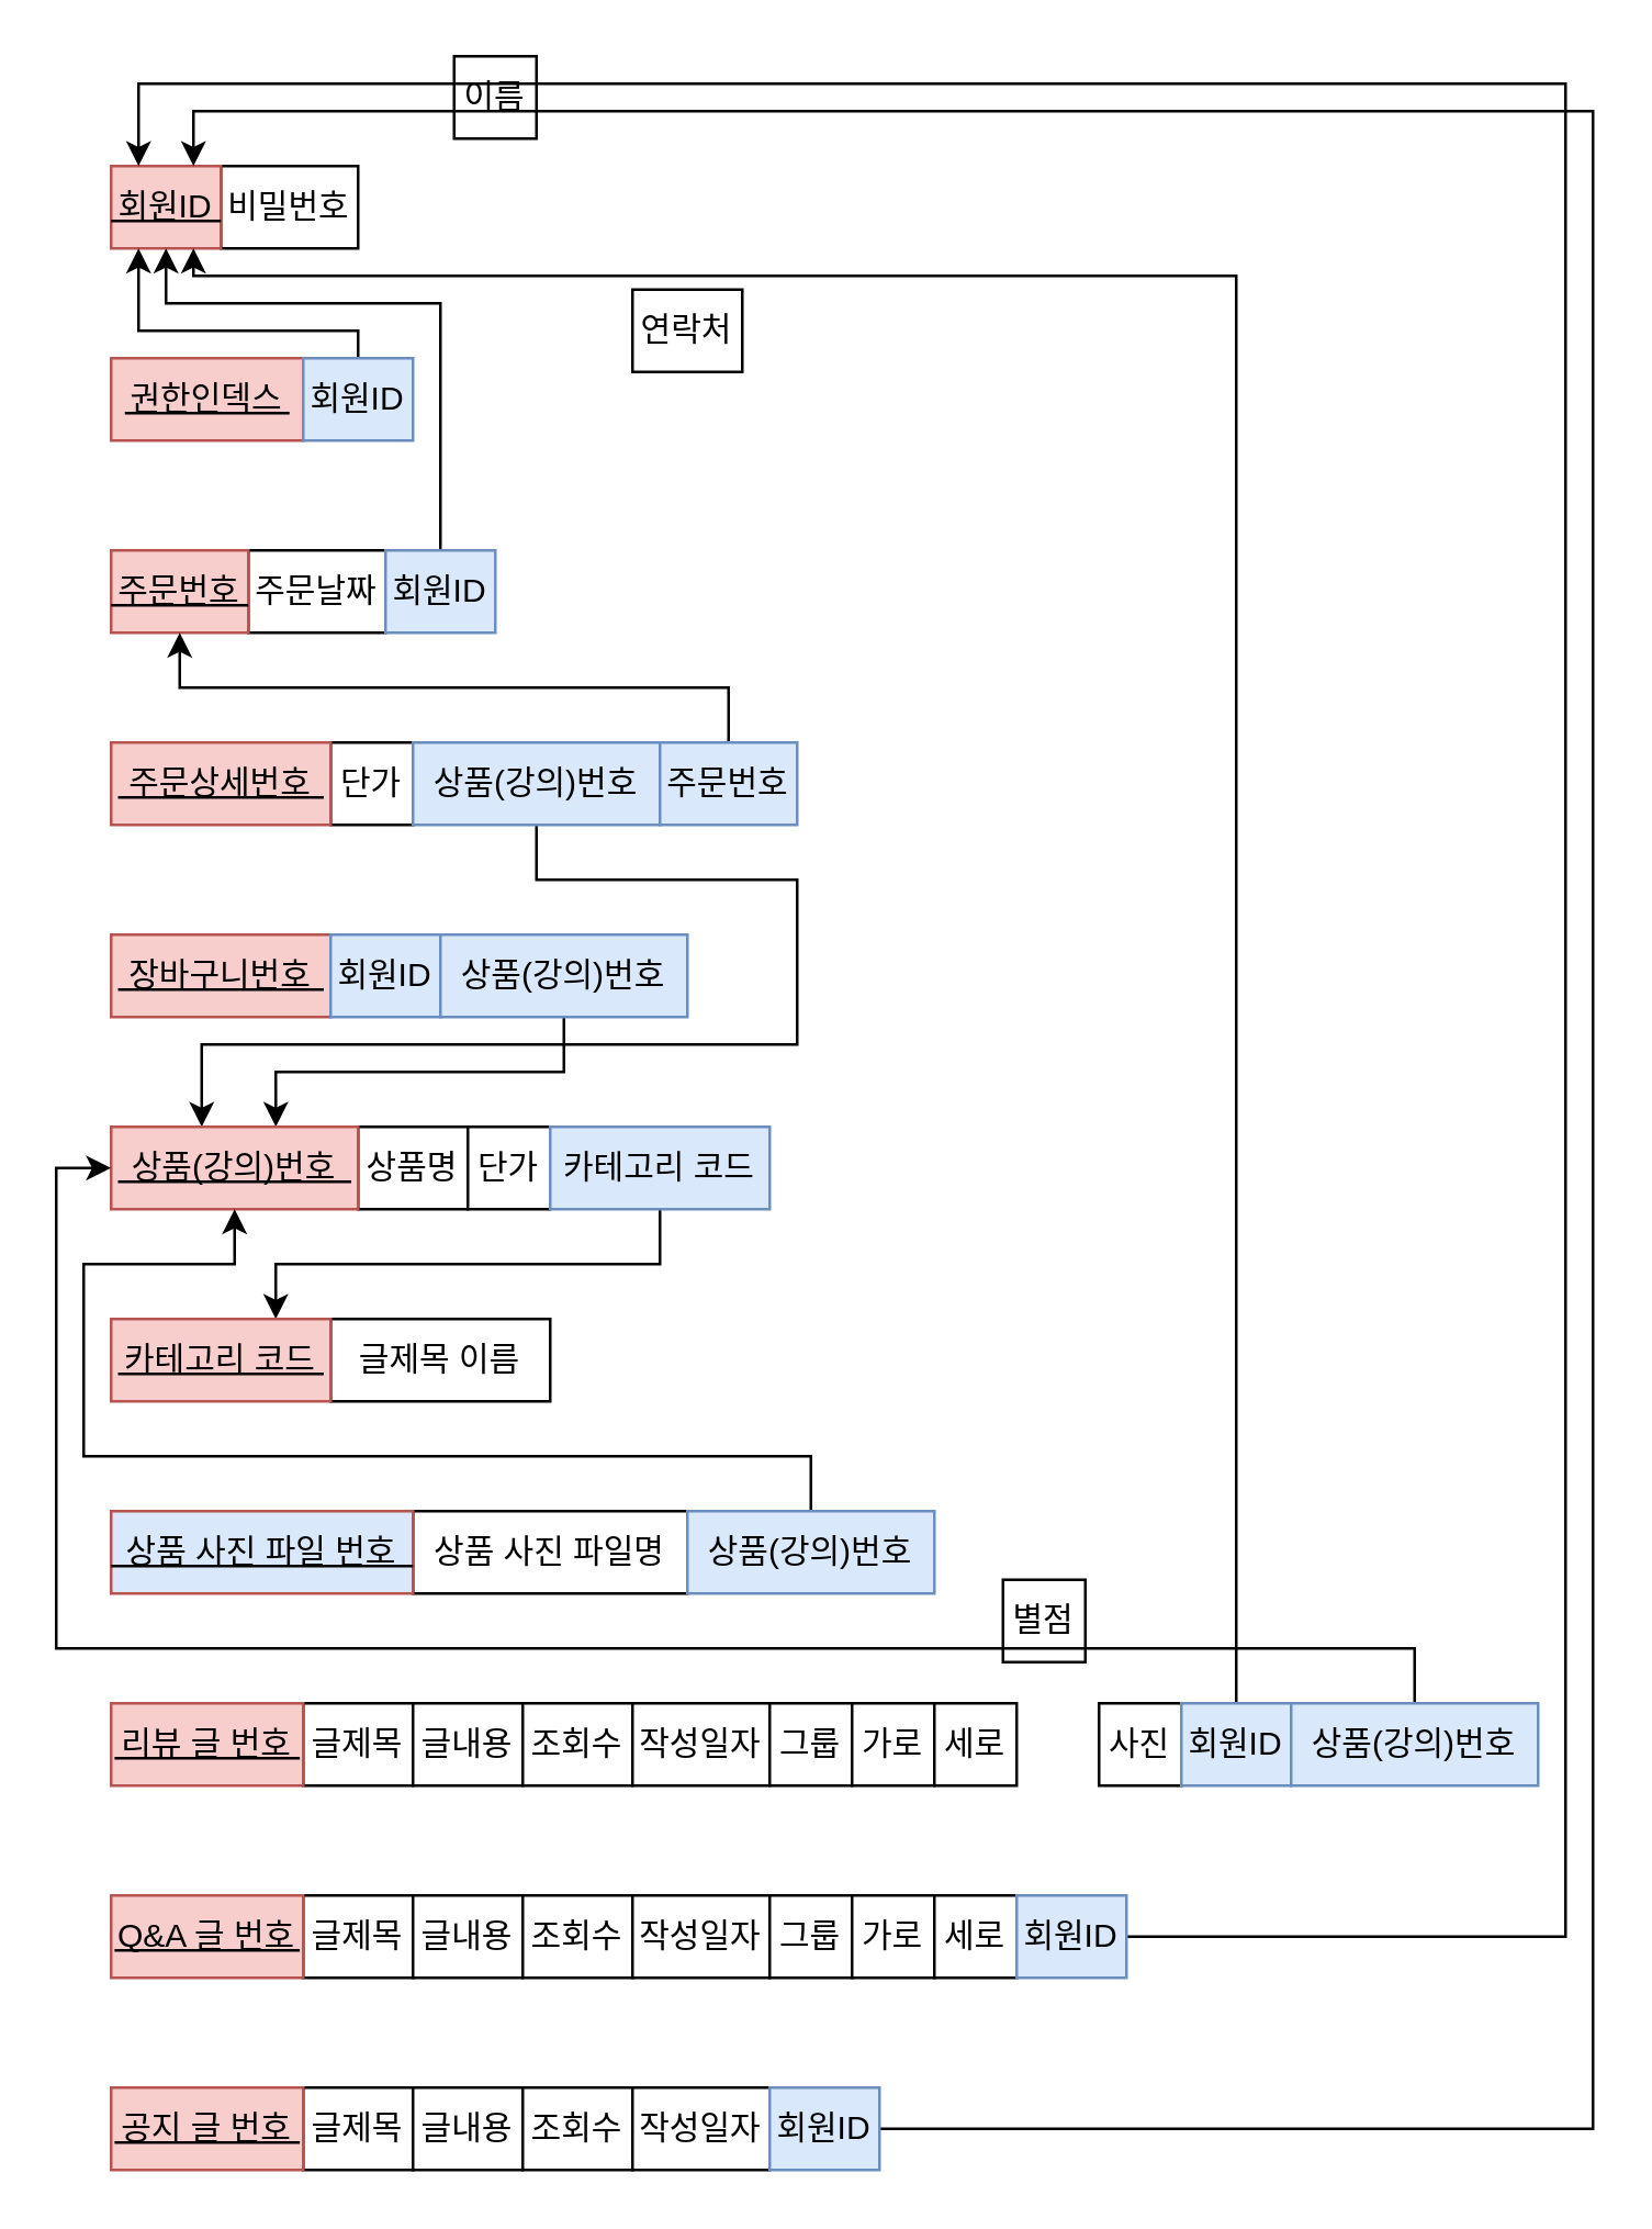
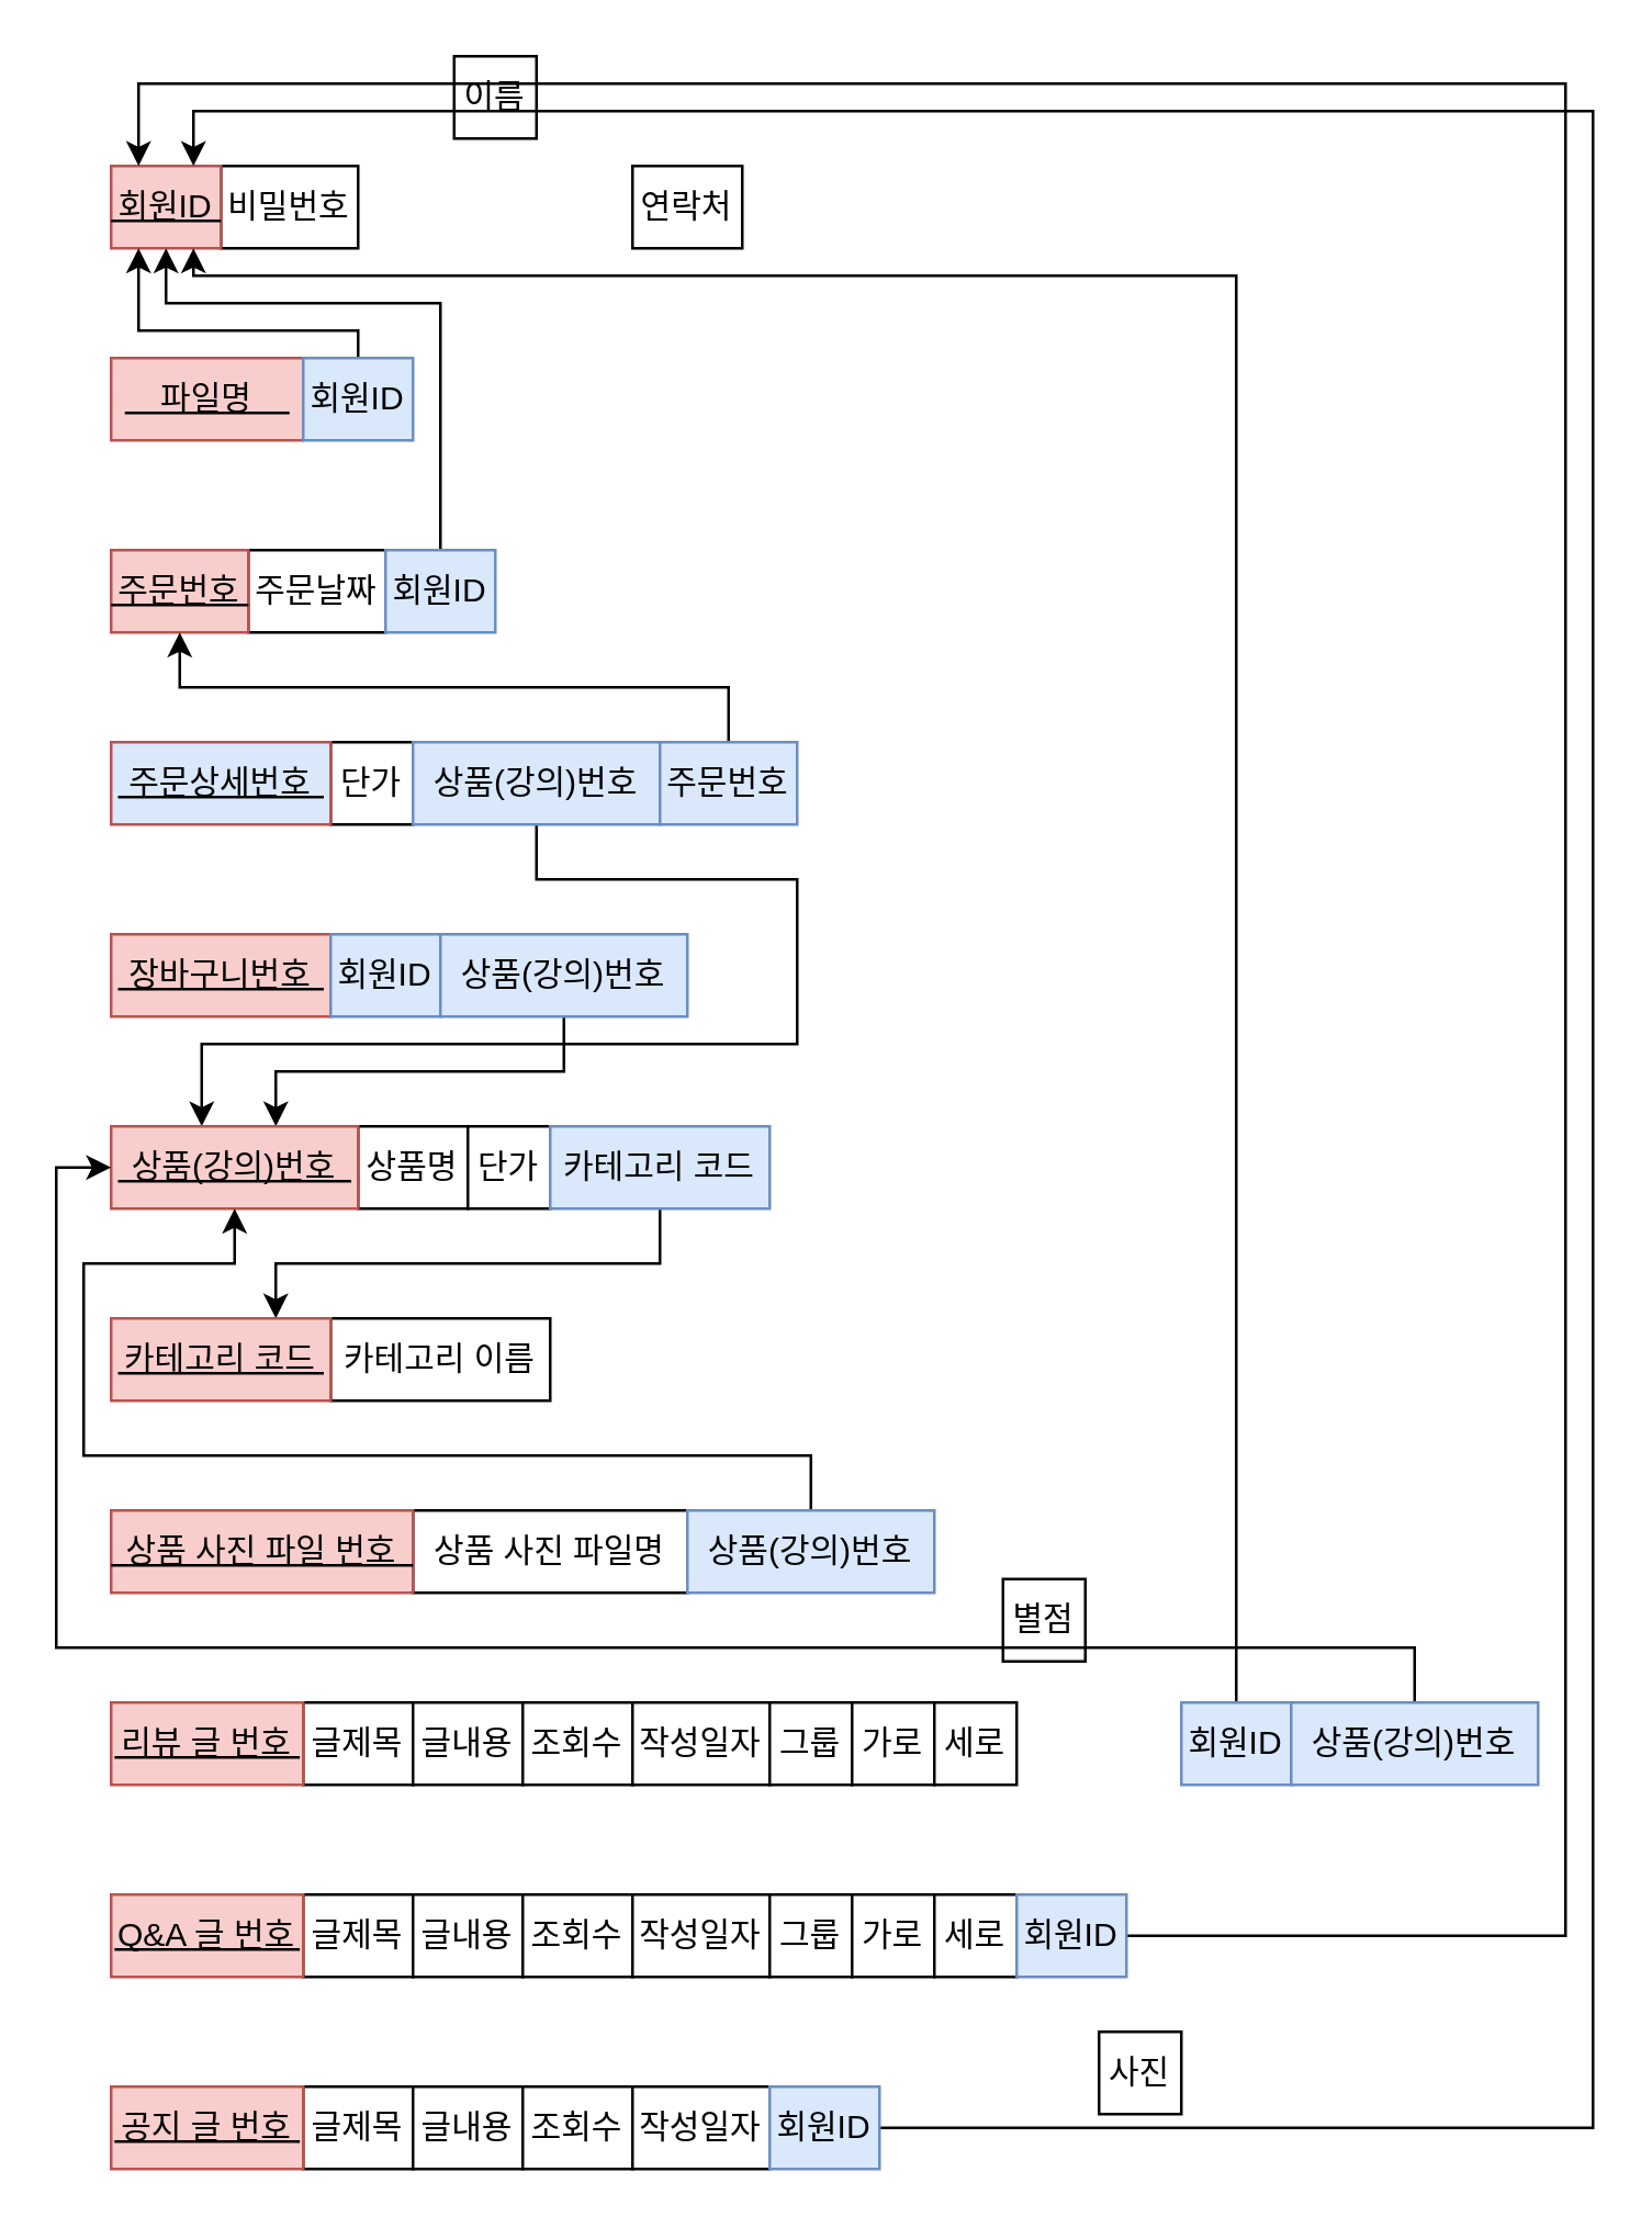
- <mxCell id="4" value="연락처" style="rounded=0;whiteSpace=wrap;html=1;labelBackgroundColor=default;fontFamily=Helvetica;fontSize=12;fontColor=default;strokeColor=default;fillColor=default;" parent="1" vertex="1"><mxGeometry x="230" y="105" width="40" height="30" as="geometry" /></mxCell>
+ <mxCell id="4" value="연락처" style="rounded=0;whiteSpace=wrap;html=1;labelBackgroundColor=default;fontFamily=Helvetica;fontSize=12;fontColor=default;strokeColor=default;fillColor=default;" parent="1" vertex="1"><mxGeometry x="230" y="60" width="40" height="30" as="geometry" /></mxCell>
- <mxCell id="32" value="권한인덱스" style="rounded=0;whiteSpace=wrap;html=1;fillColor=#f8cecc;strokeColor=#b85450;" parent="1" vertex="1"><mxGeometry x="40" y="130" width="70" height="30" as="geometry" /></mxCell>
+ <mxCell id="32" value="파일명" style="rounded=0;whiteSpace=wrap;html=1;fillColor=#f8cecc;strokeColor=#b85450;" parent="1" vertex="1"><mxGeometry x="40" y="130" width="70" height="30" as="geometry" /></mxCell>
- <mxCell id="36" value="주문상세번호" style="rounded=0;whiteSpace=wrap;html=1;fillColor=#f8cecc;strokeColor=#b85450;" parent="1" vertex="1"><mxGeometry x="40" y="270" width="80" height="30" as="geometry" /></mxCell>
+ <mxCell id="36" value="주문상세번호" style="rounded=0;whiteSpace=wrap;html=1;fillColor=#dae8fc;strokeColor=#b85450;" parent="1" vertex="1"><mxGeometry x="40" y="270" width="80" height="30" as="geometry" /></mxCell>
- <mxCell id="9" value="글제목 이름" style="rounded=0;whiteSpace=wrap;html=1;labelBackgroundColor=default;fontFamily=Helvetica;fontSize=12;fontColor=default;strokeColor=default;fillColor=default;" parent="1" vertex="1"><mxGeometry x="120" y="480" width="80" height="30" as="geometry" /></mxCell>
+ <mxCell id="9" value="카테고리 이름" style="rounded=0;whiteSpace=wrap;html=1;labelBackgroundColor=default;fontFamily=Helvetica;fontSize=12;fontColor=default;strokeColor=default;fillColor=default;" parent="1" vertex="1"><mxGeometry x="120" y="480" width="80" height="30" as="geometry" /></mxCell>
- <mxCell id="49" value="상품 사진 파일 번호" style="rounded=0;whiteSpace=wrap;html=1;fillColor=#dae8fc;strokeColor=#b85450;" parent="1" vertex="1"><mxGeometry x="40" y="550" width="110" height="30" as="geometry" /></mxCell>
+ <mxCell id="49" value="상품 사진 파일 번호" style="rounded=0;whiteSpace=wrap;html=1;fillColor=#f8cecc;strokeColor=#b85450;" parent="1" vertex="1"><mxGeometry x="40" y="550" width="110" height="30" as="geometry" /></mxCell>
- <mxCell id="19" value="사진" style="rounded=0;whiteSpace=wrap;html=1;labelBackgroundColor=default;fontFamily=Helvetica;fontSize=12;fontColor=default;strokeColor=default;fillColor=default;" parent="1" vertex="1"><mxGeometry x="400" y="620" width="30" height="30" as="geometry" /></mxCell>
+ <mxCell id="19" value="사진" style="rounded=0;whiteSpace=wrap;html=1;labelBackgroundColor=default;fontFamily=Helvetica;fontSize=12;fontColor=default;strokeColor=default;fillColor=default;" parent="1" vertex="1"><mxGeometry x="400" y="740" width="30" height="30" as="geometry" /></mxCell>
